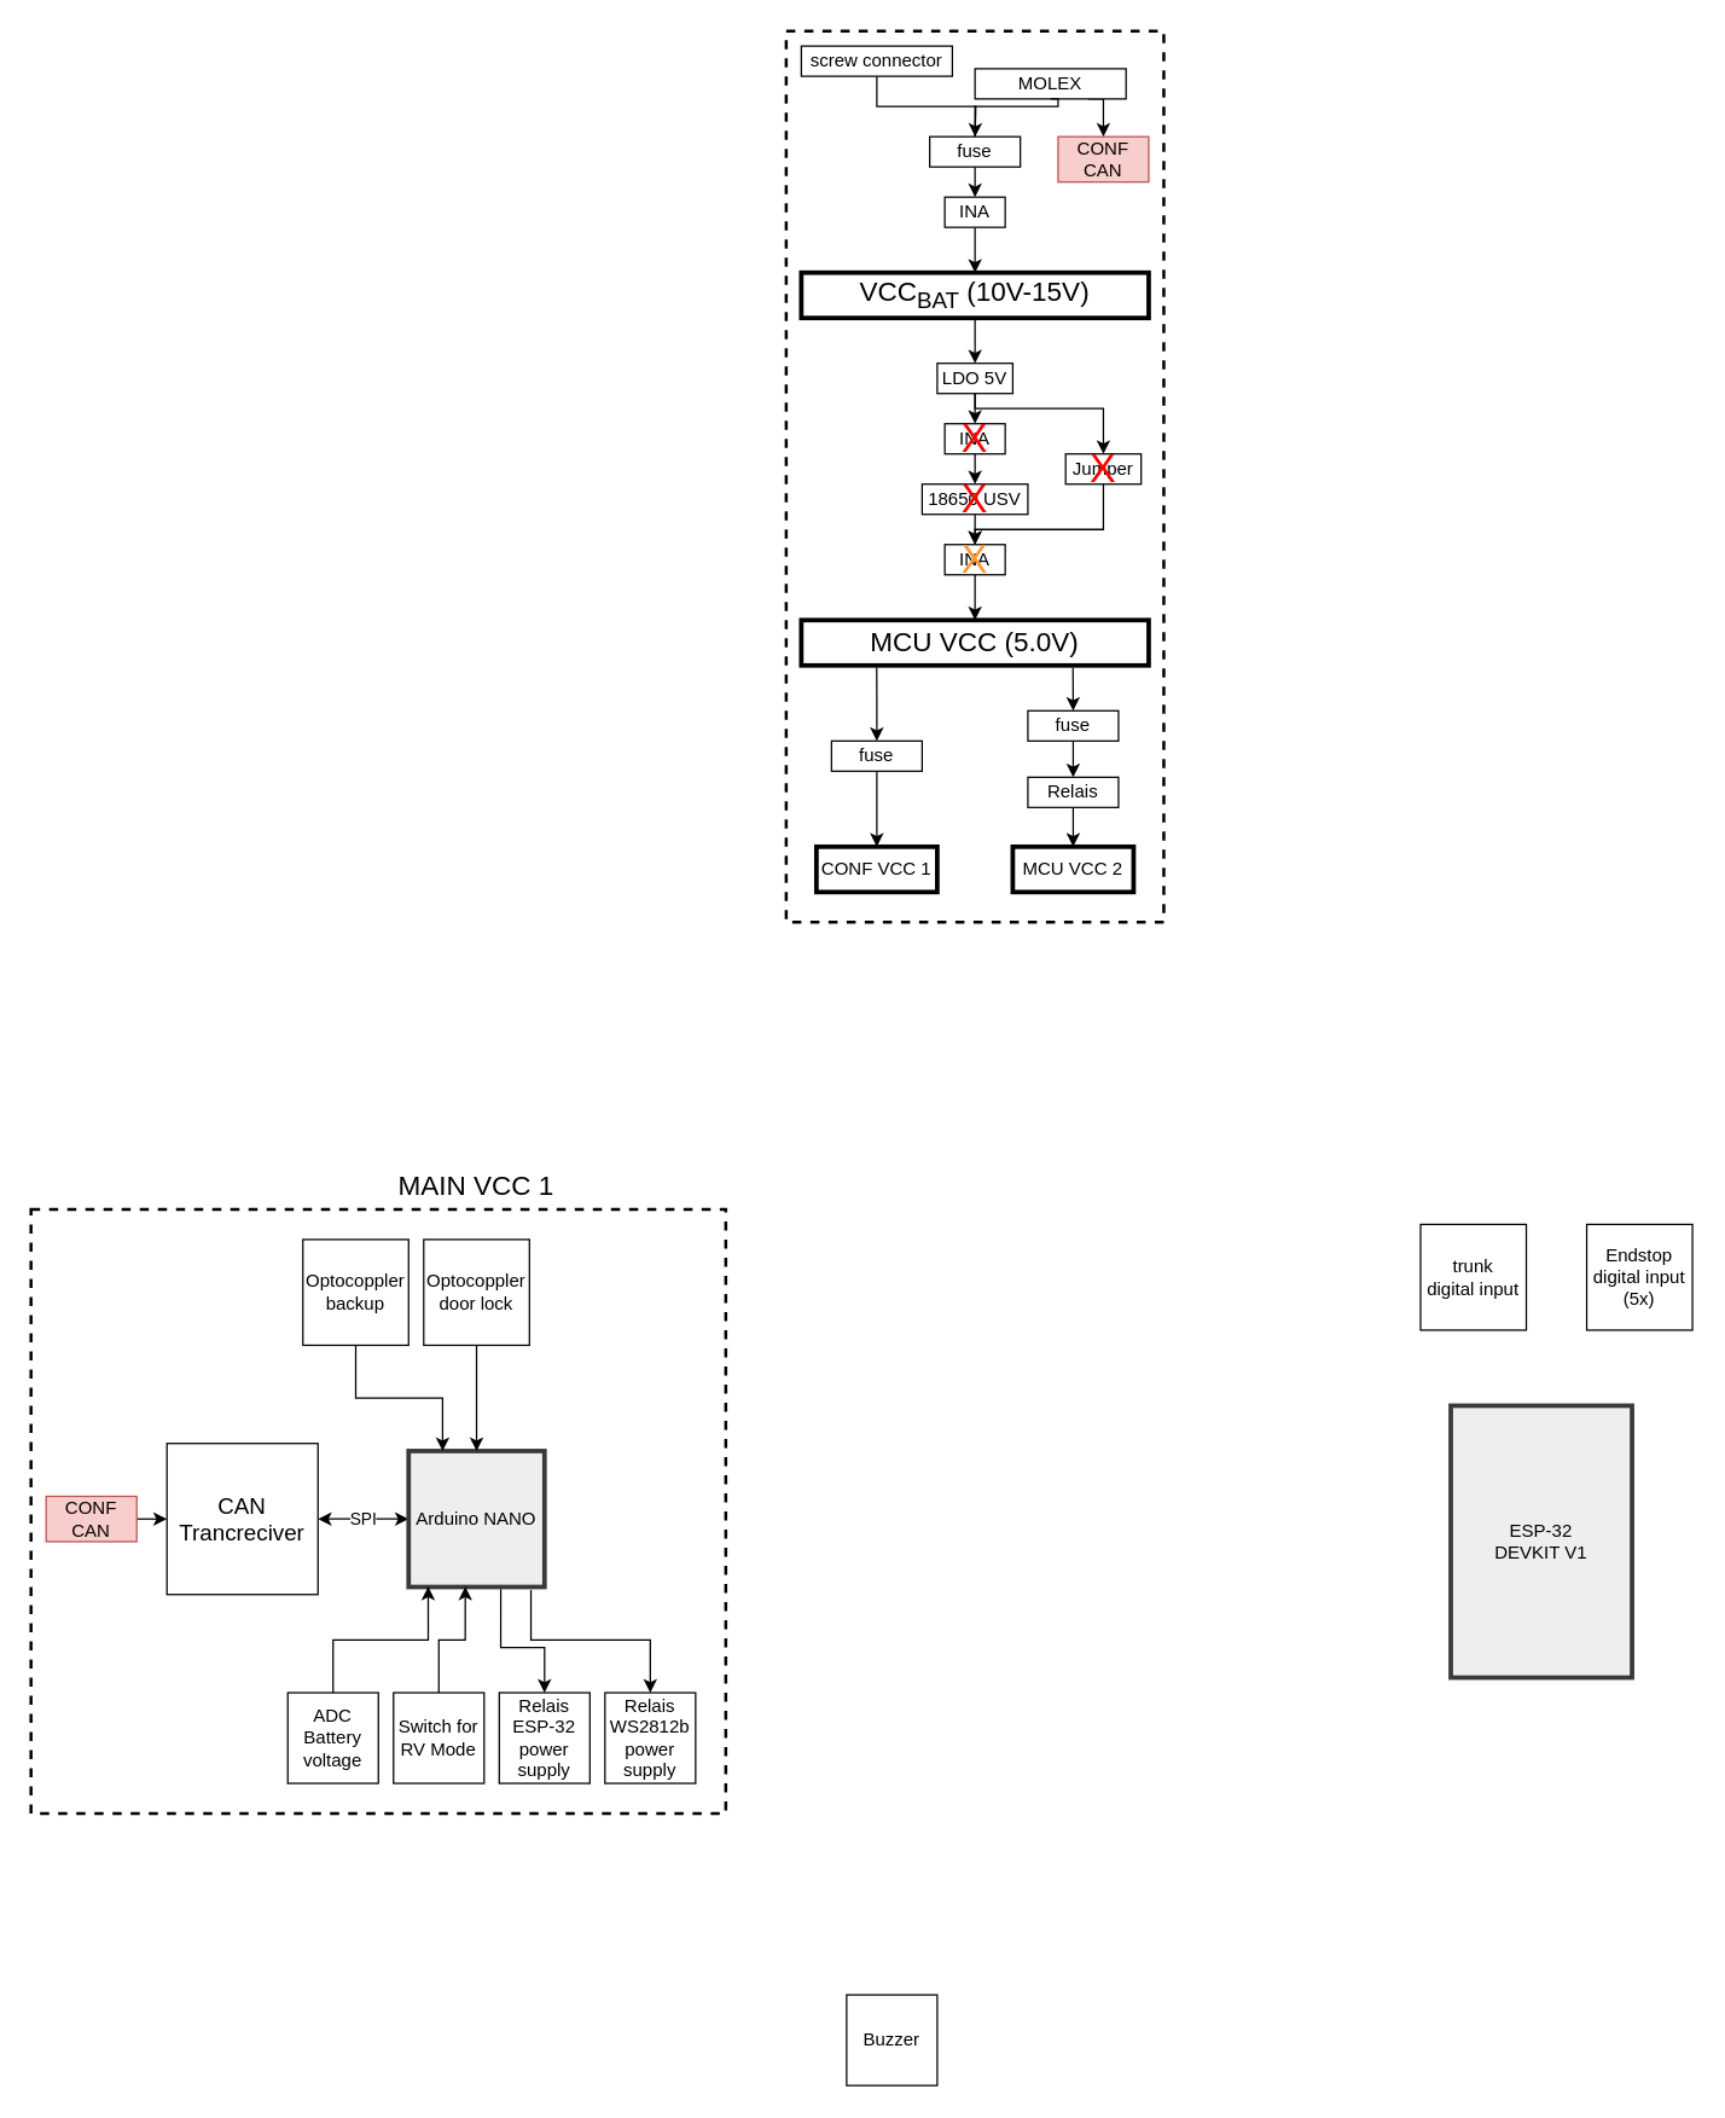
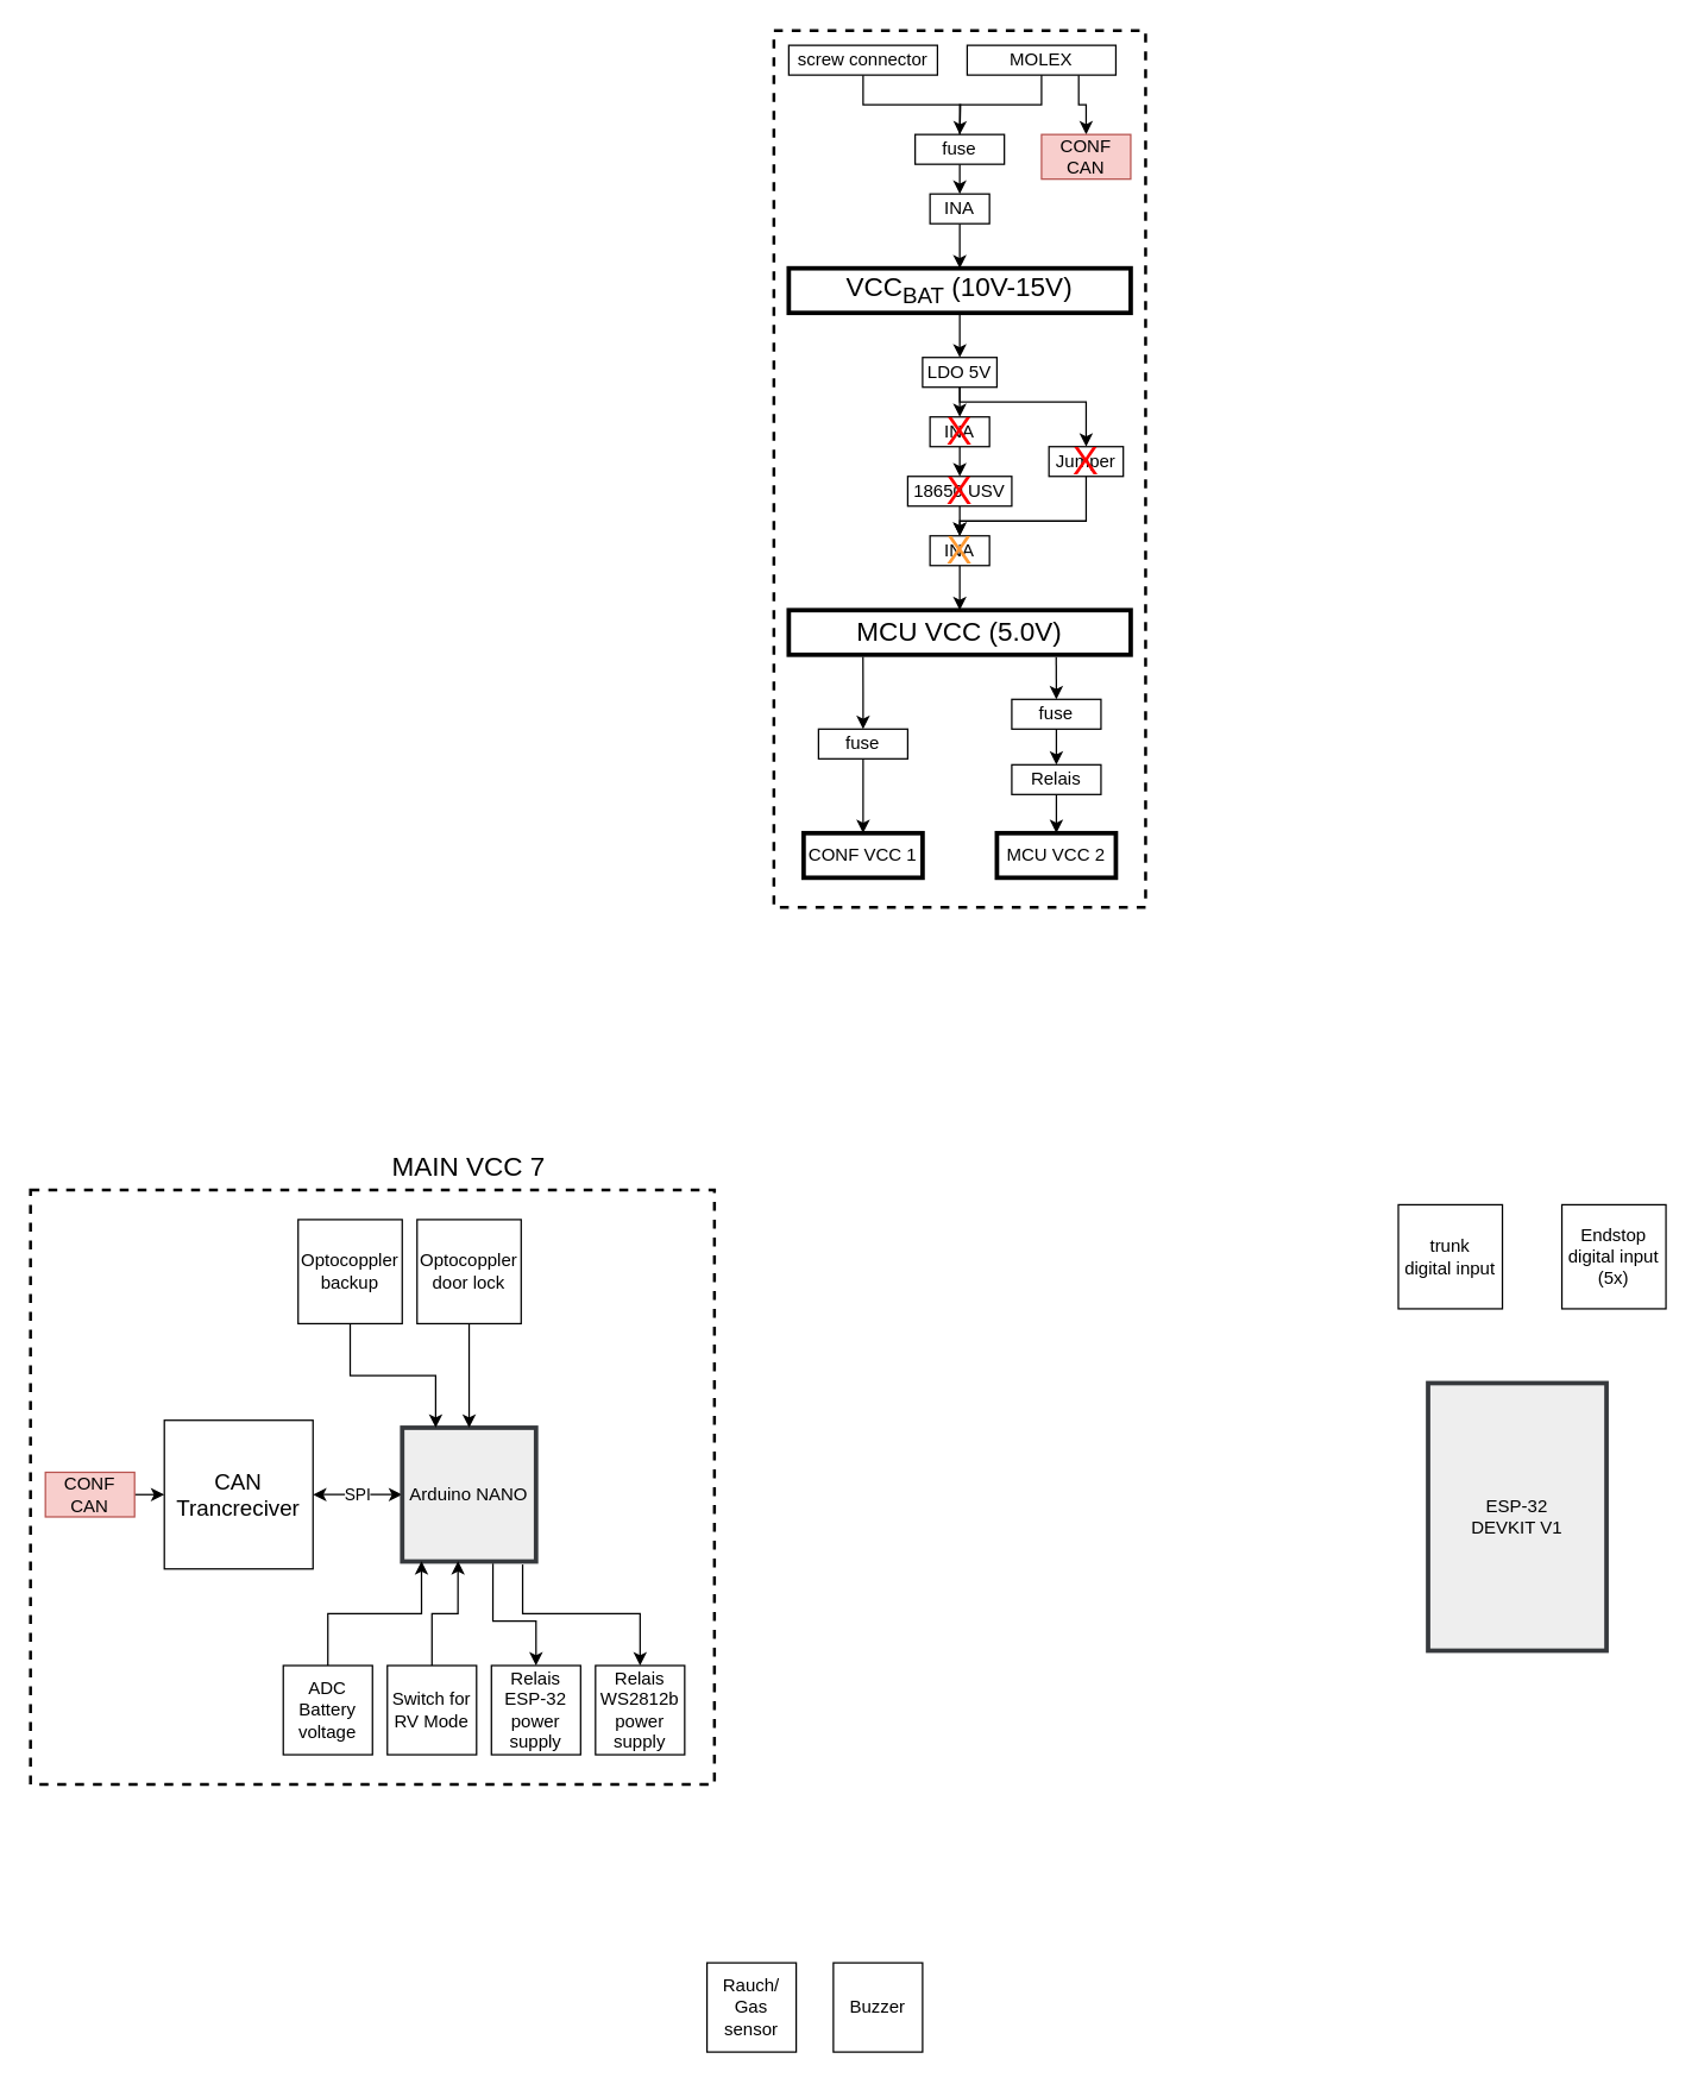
- <mxCell id="33" value="MOLEX" style="rounded=0;whiteSpace=wrap;html=1;" parent="1" vertex="1"><mxGeometry x="645" y="45" width="100" height="20" as="geometry" /></mxCell>
+ <mxCell id="33" value="MOLEX" style="rounded=0;whiteSpace=wrap;html=1;" parent="1" vertex="1"><mxGeometry x="650" y="30" width="100" height="20" as="geometry" /></mxCell>
- <mxCell id="18" value="&lt;font style=&quot;font-size: 18px&quot;&gt;MAIN VCC 1&lt;/font&gt;" style="text;html=1;strokeColor=none;fillColor=none;align=center;verticalAlign=middle;whiteSpace=wrap;rounded=0;dashed=1;strokeWidth=3;" parent="1" vertex="1"><mxGeometry x="245" y="770" width="140" height="30" as="geometry" /></mxCell>
+ <mxCell id="18" value="&lt;font style=&quot;font-size: 18px&quot;&gt;MAIN VCC 7&lt;/font&gt;" style="text;html=1;strokeColor=none;fillColor=none;align=center;verticalAlign=middle;whiteSpace=wrap;rounded=0;dashed=1;strokeWidth=3;" parent="1" vertex="1"><mxGeometry x="245" y="770" width="140" height="30" as="geometry" /></mxCell>
+ <mxCell id="38" value="Rauch/ Gas sensor" style="rounded=0;whiteSpace=wrap;html=1;" parent="1" vertex="1"><mxGeometry x="475" y="1320" width="60" height="60" as="geometry" /></mxCell>
